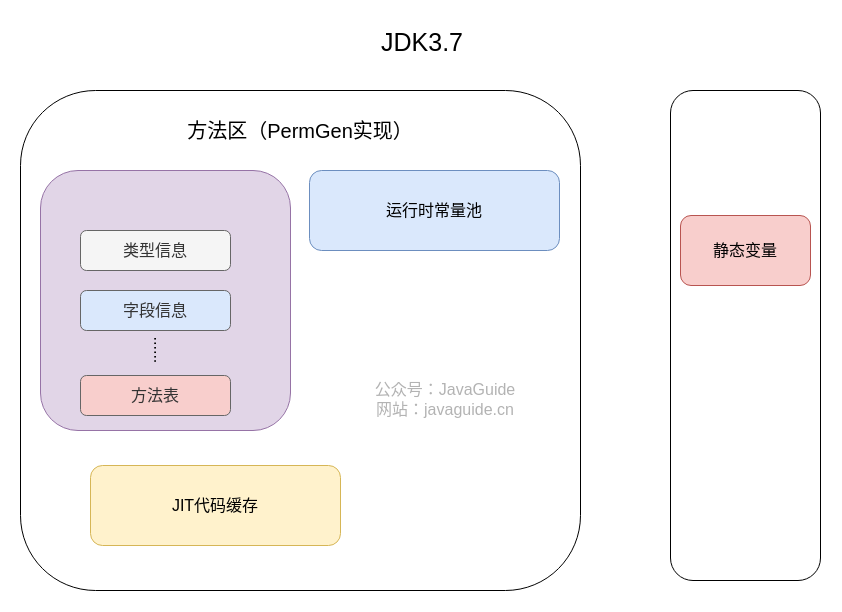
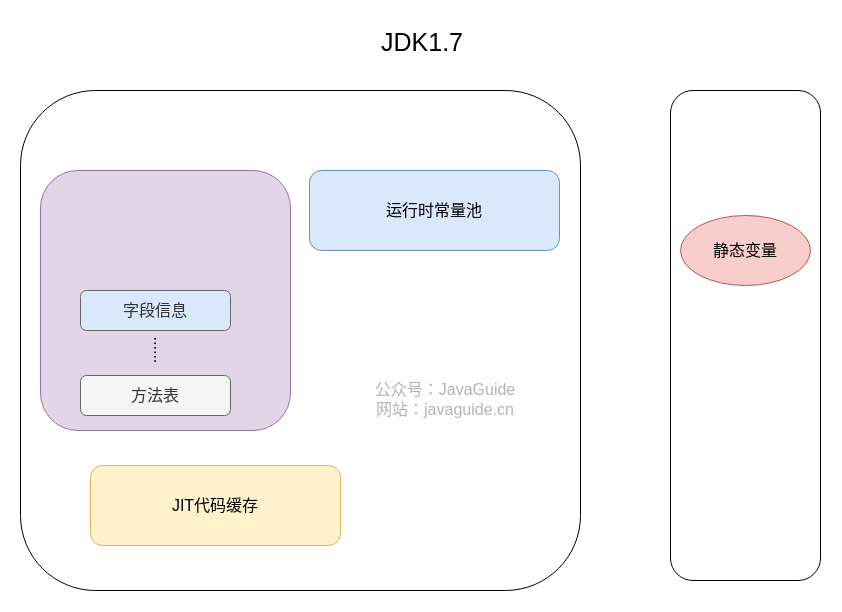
- <mxCell id="14" value="&lt;span style=&quot;color: rgb(0 , 0 , 0) ; font-family: &amp;#34;helvetica&amp;#34; ; font-size: 25px ; font-style: normal ; font-weight: 400 ; letter-spacing: normal ; text-align: center ; text-indent: 0px ; text-transform: none ; word-spacing: 0px ; display: inline ; float: none&quot;&gt;JDK3.7&lt;/span&gt;" style="text;whiteSpace=wrap;html=1;sketch=0;" parent="1" vertex="1"><mxGeometry x="379" y="20" width="110" height="30" as="geometry" /></mxCell>
+ <mxCell id="14" value="&lt;span style=&quot;color: rgb(0 , 0 , 0) ; font-family: &amp;#34;helvetica&amp;#34; ; font-size: 25px ; font-style: normal ; font-weight: 400 ; letter-spacing: normal ; text-align: center ; text-indent: 0px ; text-transform: none ; word-spacing: 0px ; display: inline ; float: none&quot;&gt;JDK1.7&lt;/span&gt;" style="text;whiteSpace=wrap;html=1;sketch=0;" parent="1" vertex="1"><mxGeometry x="379" y="20" width="110" height="30" as="geometry" /></mxCell>
- <mxCell id="13" value="方法区（PermGen实现）" style="text;html=1;strokeColor=none;fillColor=none;align=center;verticalAlign=middle;whiteSpace=wrap;rounded=1;fontSize=20;sketch=0;glass=1;shadow=0;" parent="1" vertex="1"><mxGeometry x="150" y="120" width="300" height="20" as="geometry" /></mxCell>
- <mxCell id="9" value="类型信息" style="rounded=1;whiteSpace=wrap;html=1;fillColor=#f5f5f5;strokeColor=#666666;sketch=0;fontSize=16;fontColor=#333333;glass=0;shadow=0;" parent="1" vertex="1"><mxGeometry x="80" y="230" width="150" height="40" as="geometry" /></mxCell>
- <mxCell id="4" value="静态变量" style="rounded=1;whiteSpace=wrap;html=1;fillColor=#f8cecc;strokeColor=#b85450;sketch=0;fontSize=16;" parent="1" vertex="1"><mxGeometry x="680" y="215" width="130" height="70" as="geometry" /></mxCell>
+ <mxCell id="4" value="静态变量" style="ellipse;whiteSpace=wrap;html=1;fillColor=#f8cecc;strokeColor=#b85450;sketch=0;fontSize=16;" parent="1" vertex="1"><mxGeometry x="680" y="215" width="130" height="70" as="geometry" /></mxCell>
- <mxCell id="11" value="方法表" style="rounded=1;whiteSpace=wrap;html=1;fillColor=#f8cecc;strokeColor=#666666;sketch=0;fontSize=16;fontColor=#333333;glass=0;shadow=0;" parent="1" vertex="1"><mxGeometry x="80" y="375" width="150" height="40" as="geometry" /></mxCell>
+ <mxCell id="11" value="方法表" style="rounded=1;whiteSpace=wrap;html=1;fillColor=#f5f5f5;strokeColor=#666666;sketch=0;fontSize=16;fontColor=#333333;glass=0;shadow=0;" parent="1" vertex="1"><mxGeometry x="80" y="375" width="150" height="40" as="geometry" /></mxCell>
